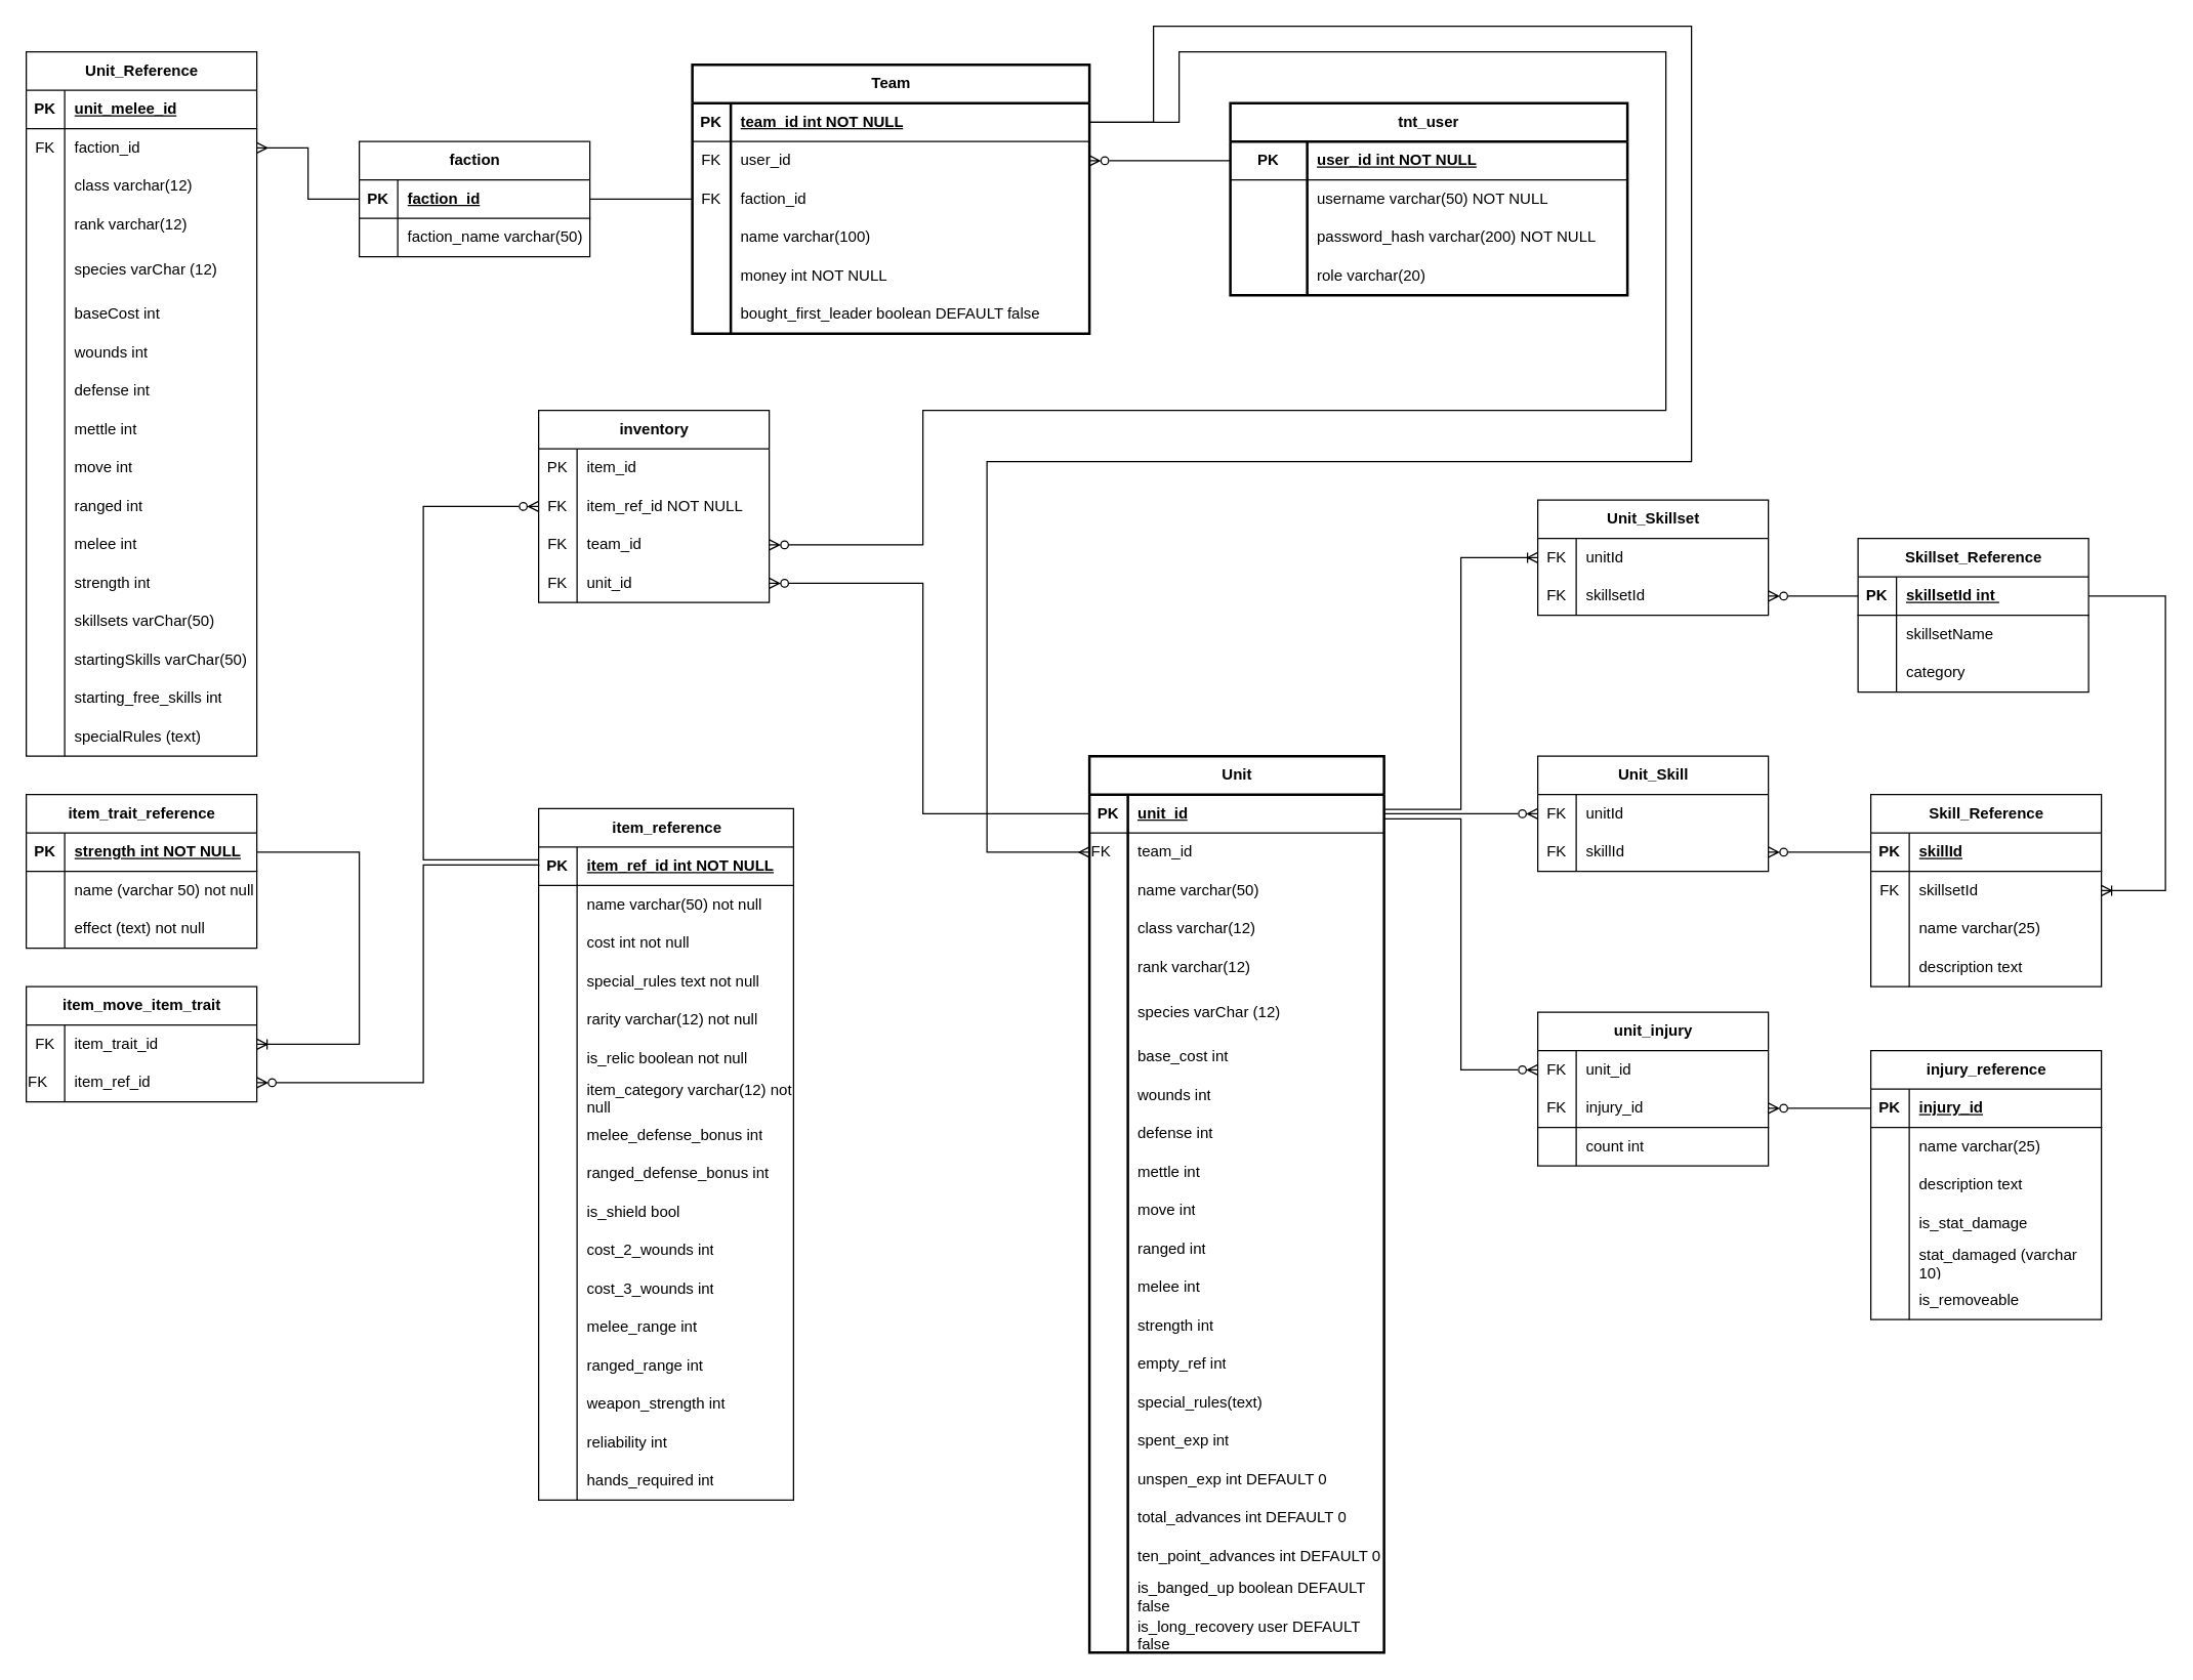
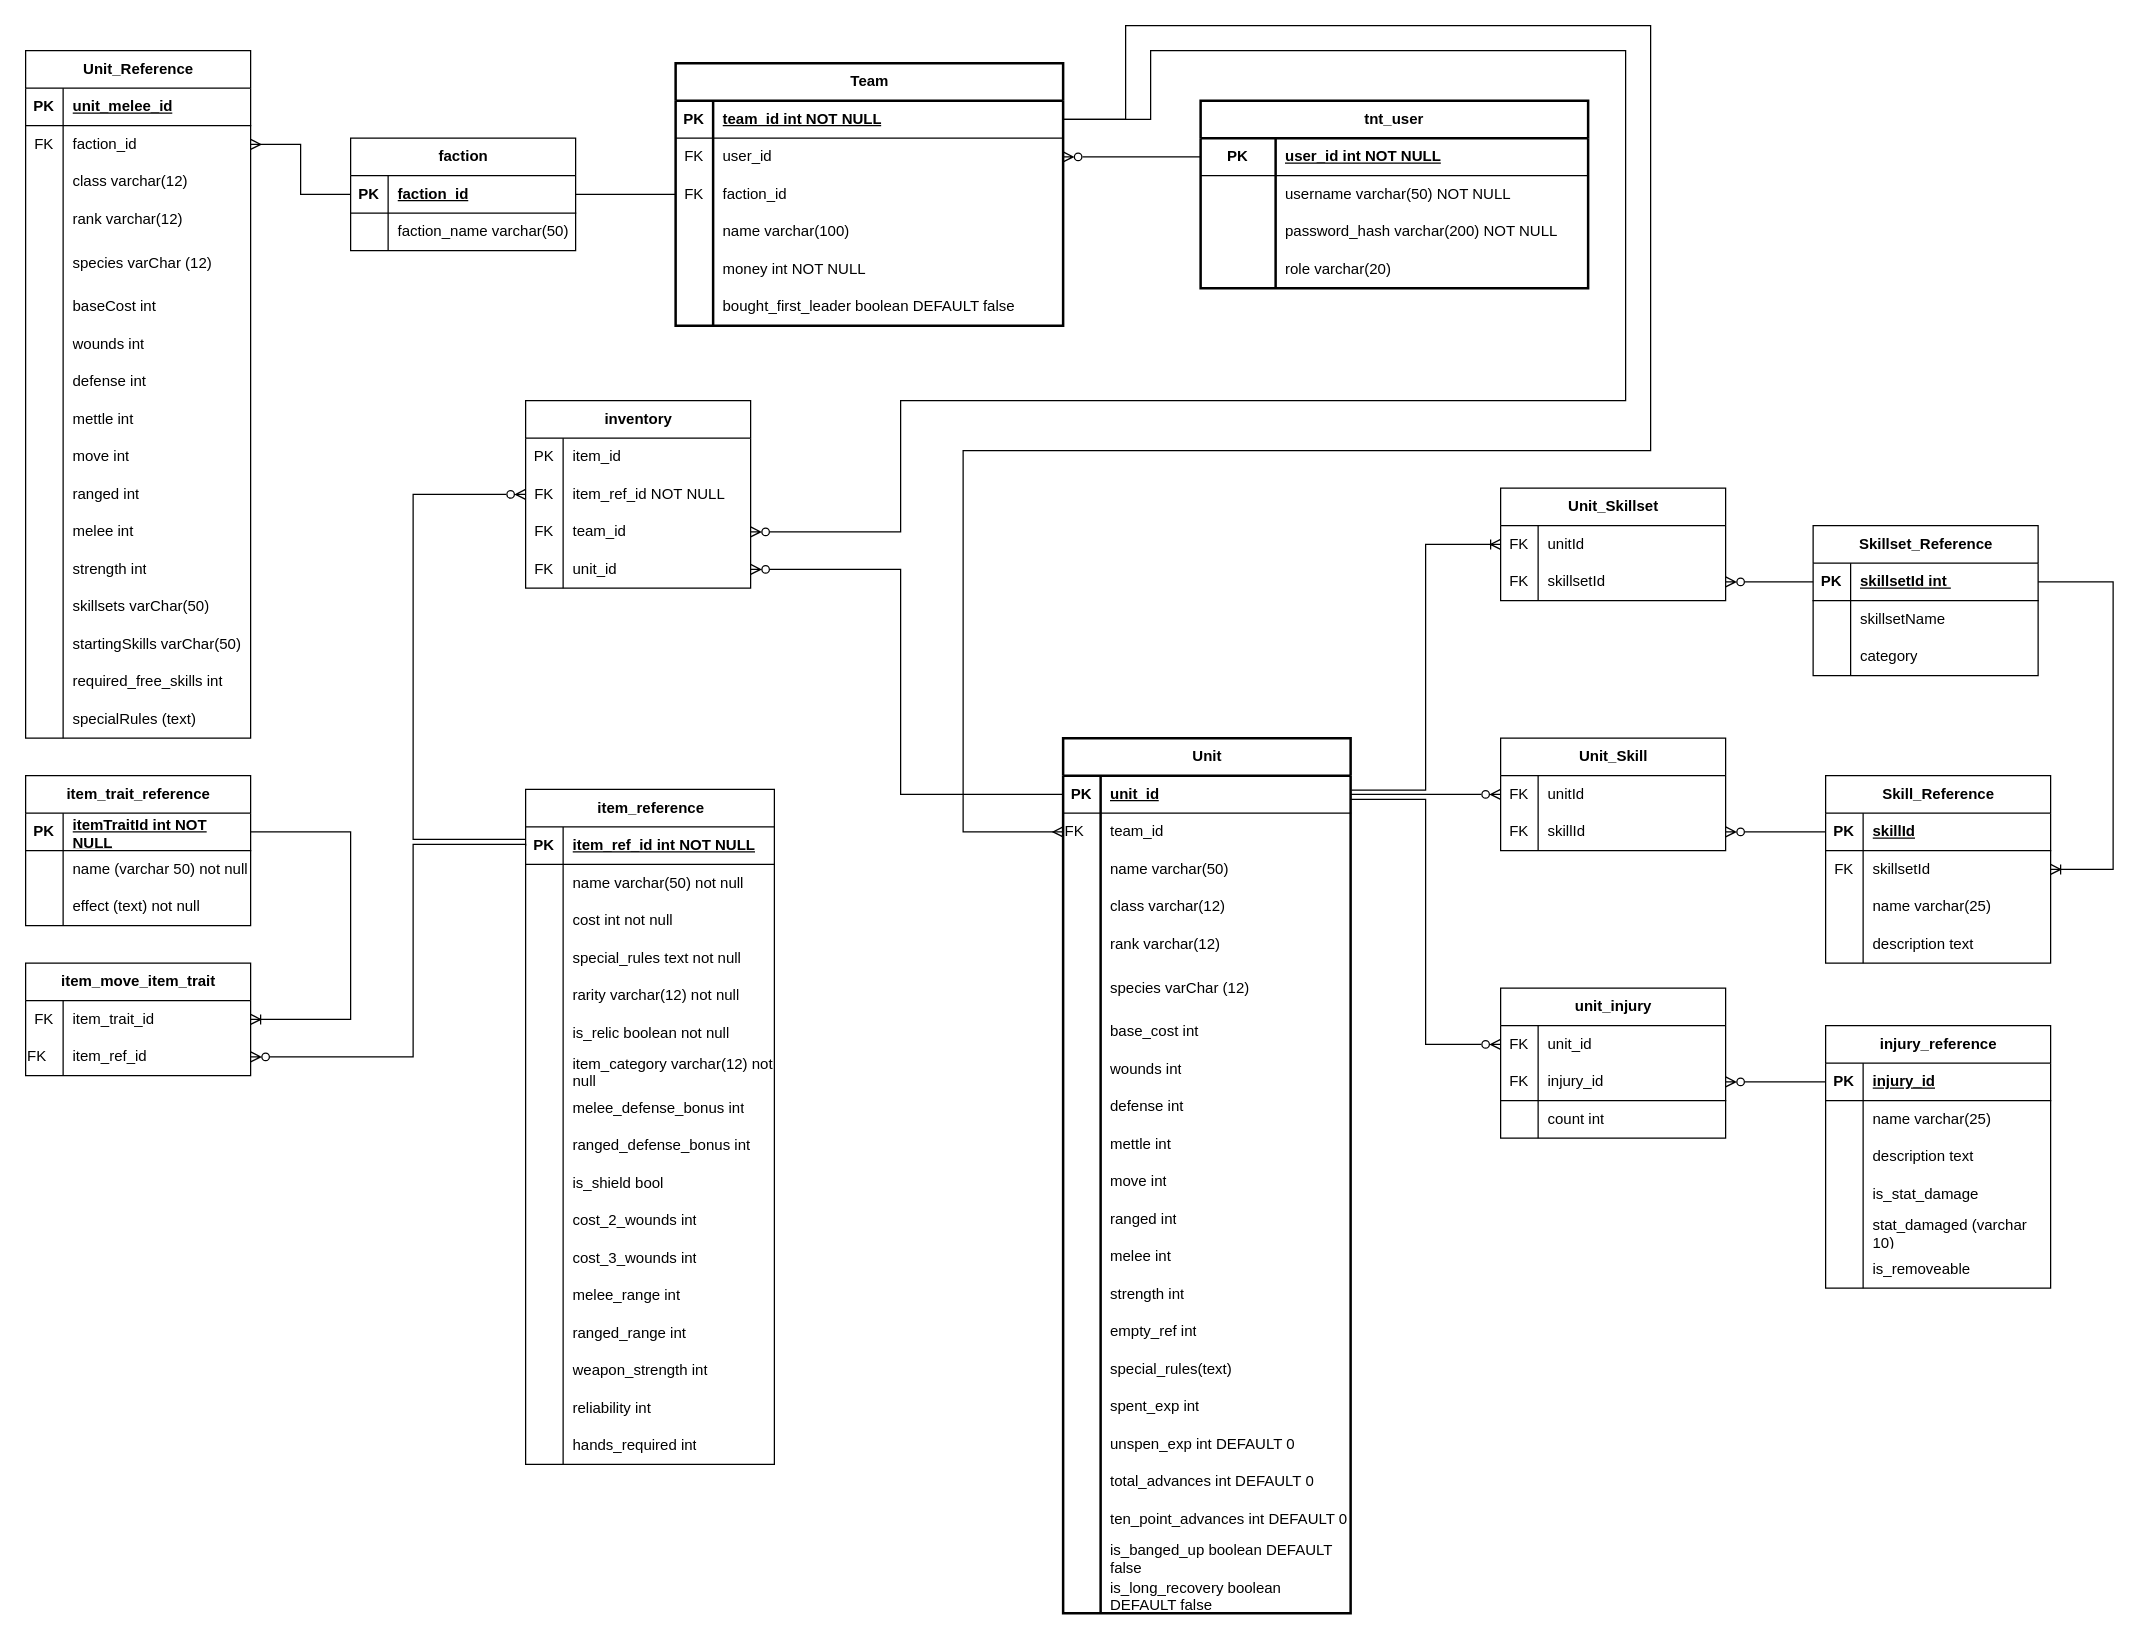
- <mxCell id="287" value="starting_free_skills int" style="shape=partialRectangle;connectable=0;fillColor=none;top=0;left=0;bottom=0;right=0;align=left;spacingLeft=6;overflow=hidden;whiteSpace=wrap;html=1;" parent="285" vertex="1"><mxGeometry x="30" width="150" height="30" as="geometry"><mxRectangle width="150" height="30" as="alternateBounds" /></mxGeometry></mxCell>
+ <mxCell id="287" value="required_free_skills int" style="shape=partialRectangle;connectable=0;fillColor=none;top=0;left=0;bottom=0;right=0;align=left;spacingLeft=6;overflow=hidden;whiteSpace=wrap;html=1;" parent="285" vertex="1"><mxGeometry x="30" width="150" height="30" as="geometry"><mxRectangle width="150" height="30" as="alternateBounds" /></mxGeometry></mxCell>
- <mxCell id="89" value="strength int NOT NULL" style="shape=partialRectangle;connectable=0;fillColor=none;top=0;left=0;bottom=0;right=0;align=left;spacingLeft=6;fontStyle=5;overflow=hidden;whiteSpace=wrap;html=1;" parent="87" vertex="1"><mxGeometry x="30" width="150" height="30" as="geometry"><mxRectangle width="150" height="30" as="alternateBounds" /></mxGeometry></mxCell>
+ <mxCell id="89" value="itemTraitId int NOT NULL" style="shape=partialRectangle;connectable=0;fillColor=none;top=0;left=0;bottom=0;right=0;align=left;spacingLeft=6;fontStyle=5;overflow=hidden;whiteSpace=wrap;html=1;" parent="87" vertex="1"><mxGeometry x="30" width="150" height="30" as="geometry"><mxRectangle width="150" height="30" as="alternateBounds" /></mxGeometry></mxCell>
- <mxCell id="171" value="is_long_recovery user DEFAULT false" style="shape=partialRectangle;connectable=0;fillColor=none;top=0;left=0;bottom=0;right=0;align=left;spacingLeft=6;overflow=hidden;whiteSpace=wrap;html=1;" parent="169" vertex="1"><mxGeometry x="30" width="200" height="30" as="geometry"><mxRectangle width="200" height="30" as="alternateBounds" /></mxGeometry></mxCell>
+ <mxCell id="171" value="is_long_recovery boolean DEFAULT false" style="shape=partialRectangle;connectable=0;fillColor=none;top=0;left=0;bottom=0;right=0;align=left;spacingLeft=6;overflow=hidden;whiteSpace=wrap;html=1;" parent="169" vertex="1"><mxGeometry x="30" width="200" height="30" as="geometry"><mxRectangle width="200" height="30" as="alternateBounds" /></mxGeometry></mxCell>
